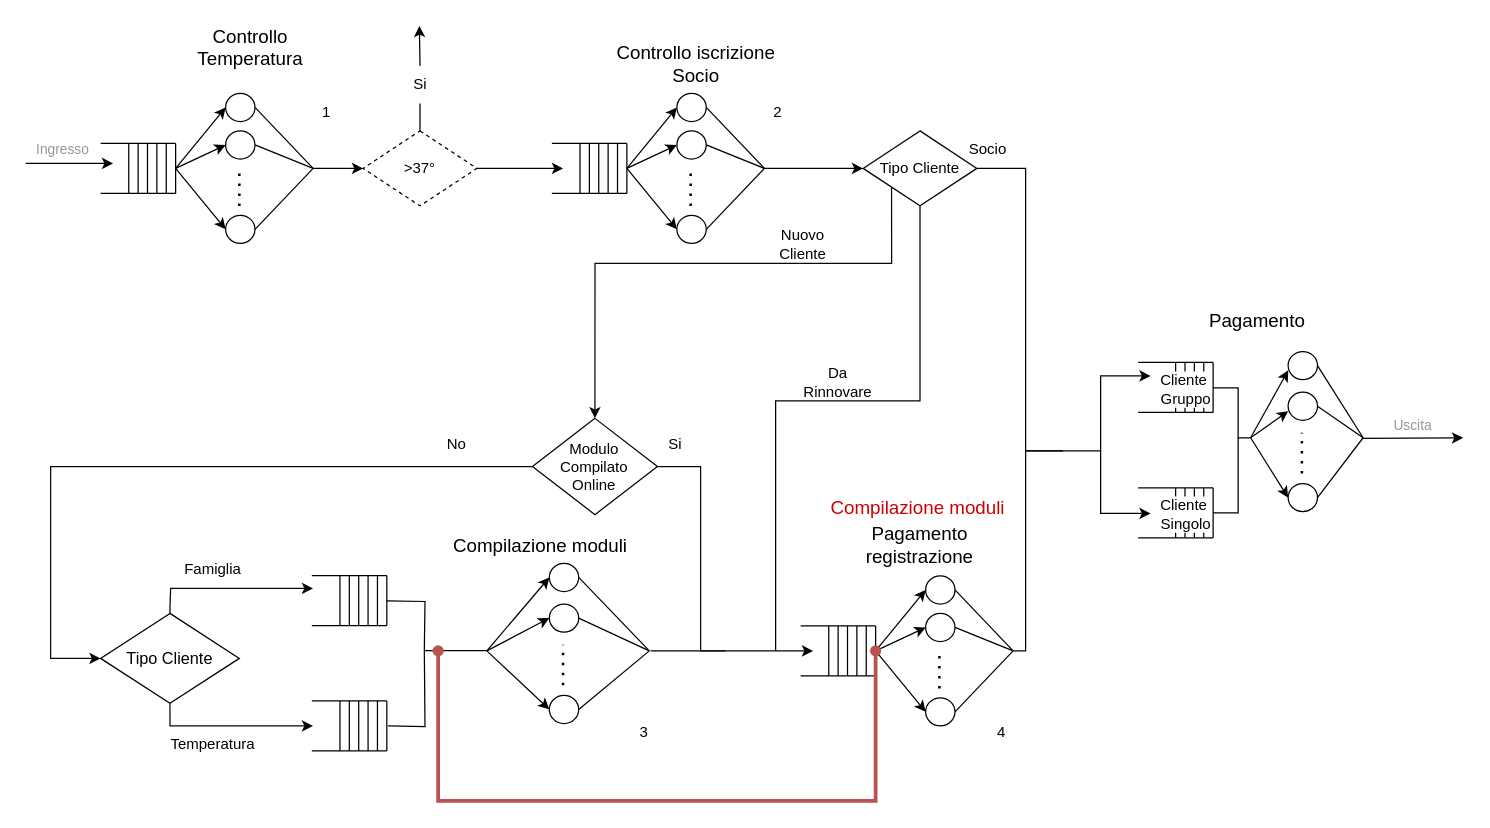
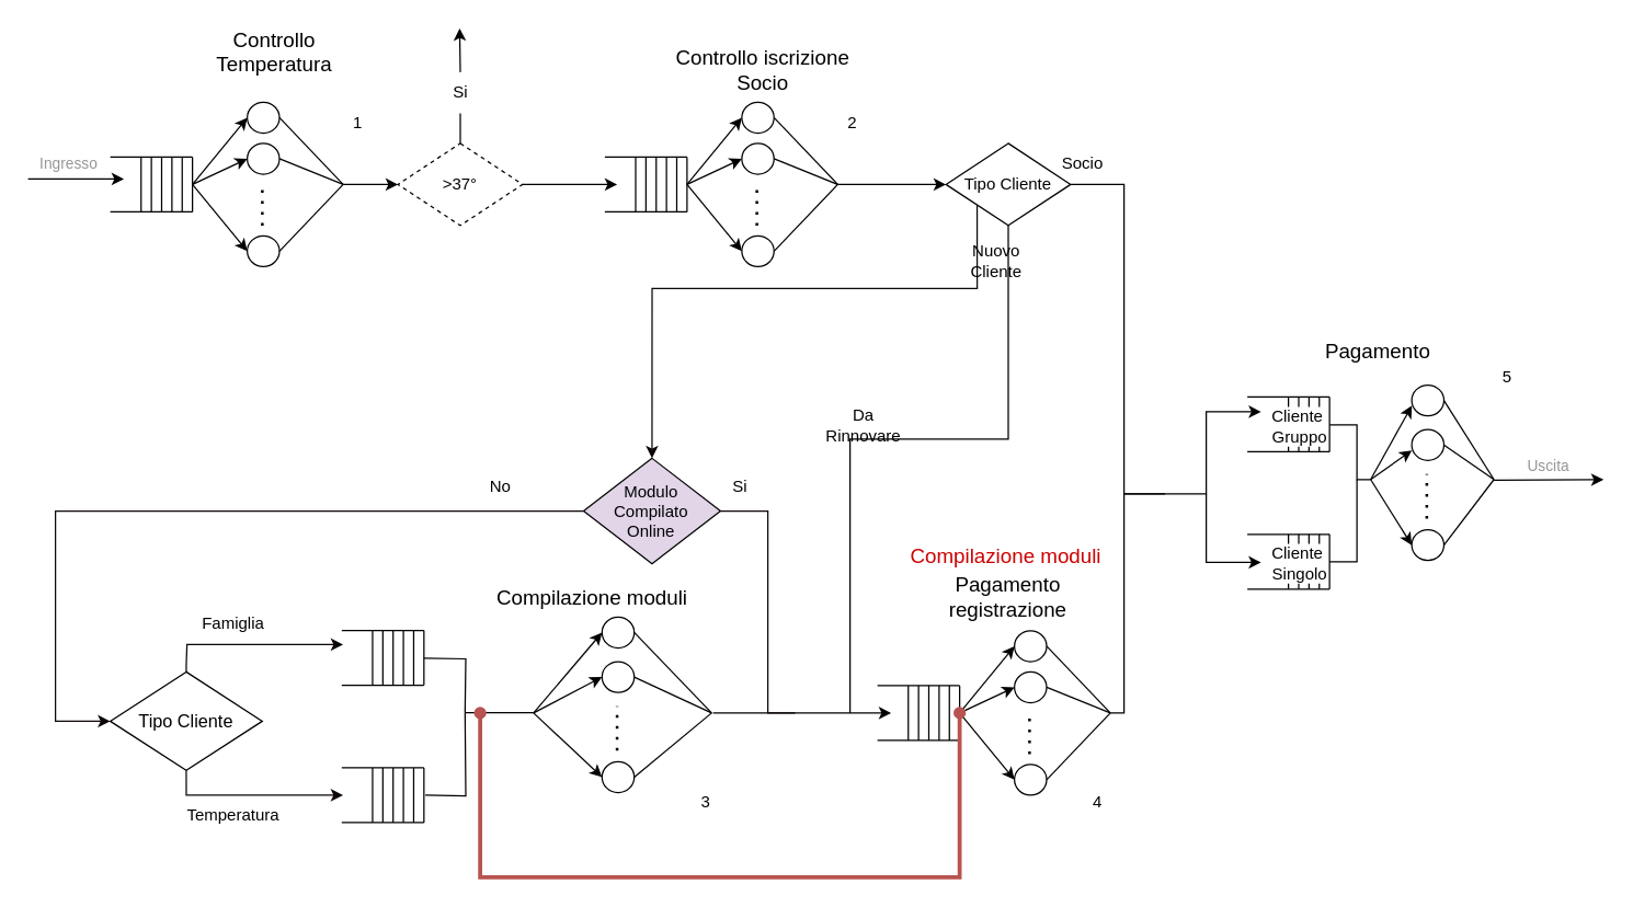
- <mxCell id="84" value="Nuovo Cliente" style="text;html=1;strokeColor=none;fillColor=none;align=center;verticalAlign=middle;whiteSpace=wrap;rounded=0;" parent="1" vertex="1"><mxGeometry x="612" y="180" width="60" height="30" as="geometry" /></mxCell>
+ <mxCell id="84" value="Nuovo Cliente" style="text;html=1;strokeColor=none;fillColor=none;align=center;verticalAlign=middle;whiteSpace=wrap;rounded=0;" parent="1" vertex="1"><mxGeometry x="697" y="175" width="60" height="30" as="geometry" /></mxCell>
+ <mxCell id="172" value="5" style="text;html=1;strokeColor=none;fillColor=none;align=center;verticalAlign=middle;whiteSpace=wrap;rounded=0;" parent="1" vertex="1"><mxGeometry x="1090" y="260" width="20" height="30" as="geometry" /></mxCell>
- <mxCell id="167" value="Da&lt;br&gt;Rinnovare" style="text;html=1;strokeColor=none;fillColor=none;align=center;verticalAlign=middle;whiteSpace=wrap;rounded=0;" parent="1" vertex="1"><mxGeometry x="640" y="290" width="60" height="30" as="geometry" /></mxCell>
+ <mxCell id="167" value="Da&lt;br&gt;Rinnovare" style="text;html=1;strokeColor=none;fillColor=none;align=center;verticalAlign=middle;whiteSpace=wrap;rounded=0;" parent="1" vertex="1"><mxGeometry x="600" y="295" width="60" height="30" as="geometry" /></mxCell>
- <mxCell id="82" value="Modulo&lt;br&gt;Compilato&lt;br&gt;Online" style="rhombus;whiteSpace=wrap;html=1;" parent="1" vertex="1"><mxGeometry x="425.46" y="334" width="100" height="77" as="geometry" /></mxCell>
+ <mxCell id="82" value="Modulo&lt;br&gt;Compilato&lt;br&gt;Online" style="rhombus;whiteSpace=wrap;html=1;fillColor=#e1d5e7;" parent="1" vertex="1"><mxGeometry x="425.46" y="334" width="100" height="77" as="geometry" /></mxCell>
